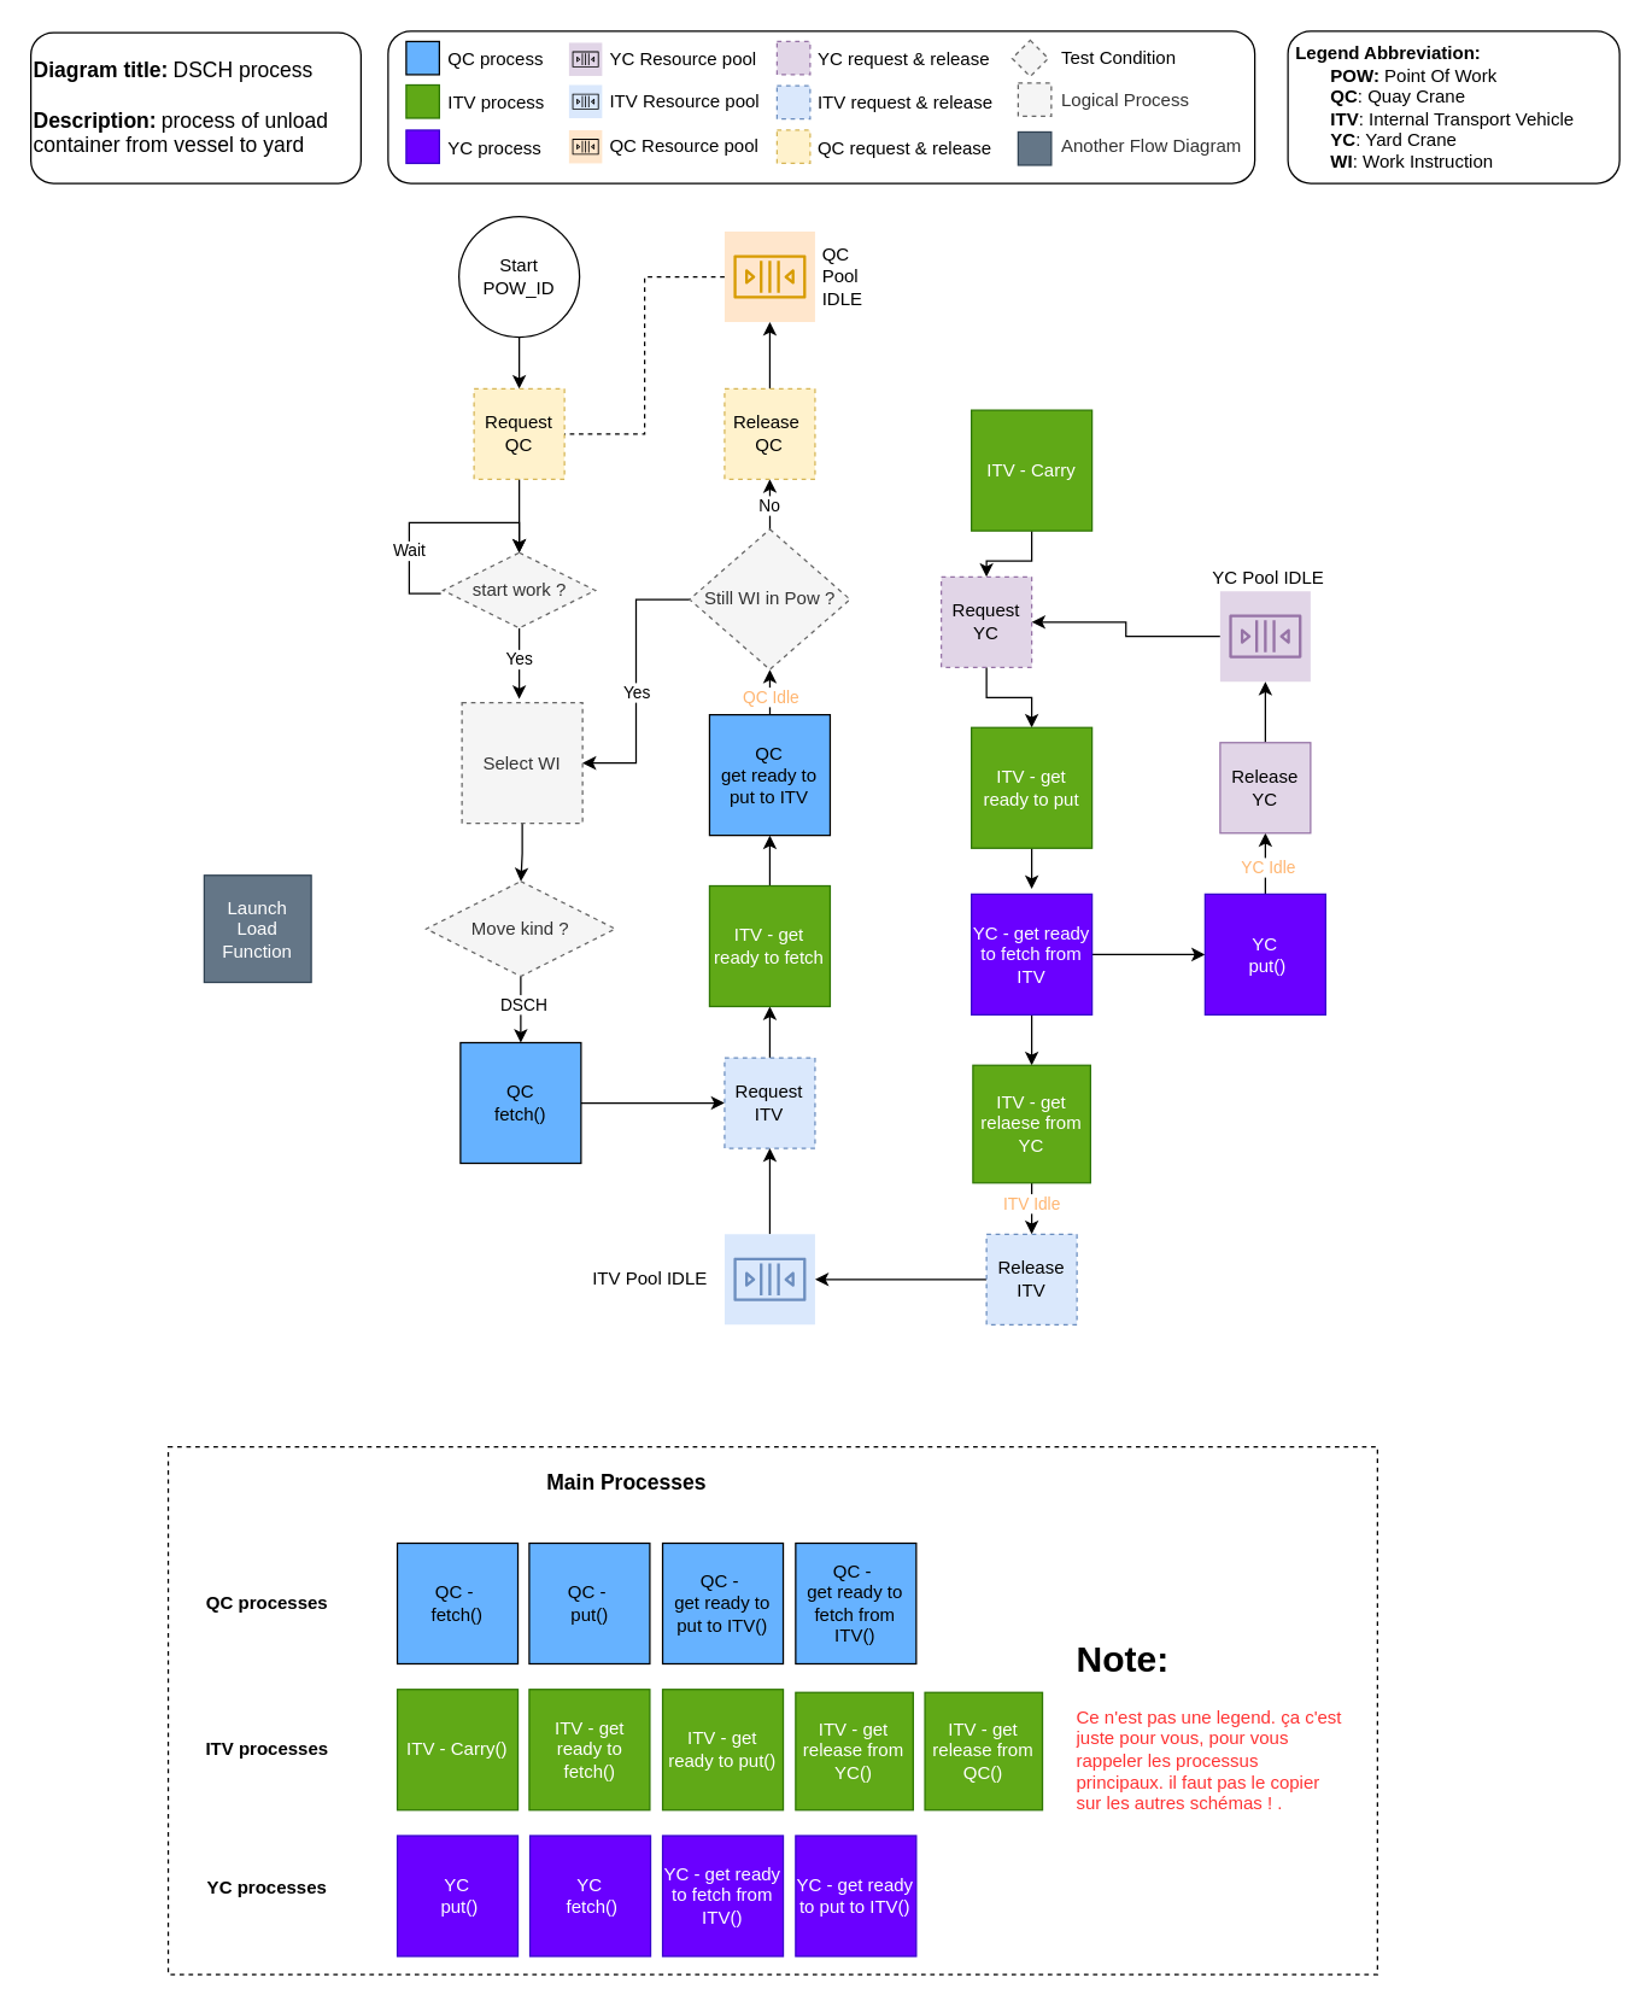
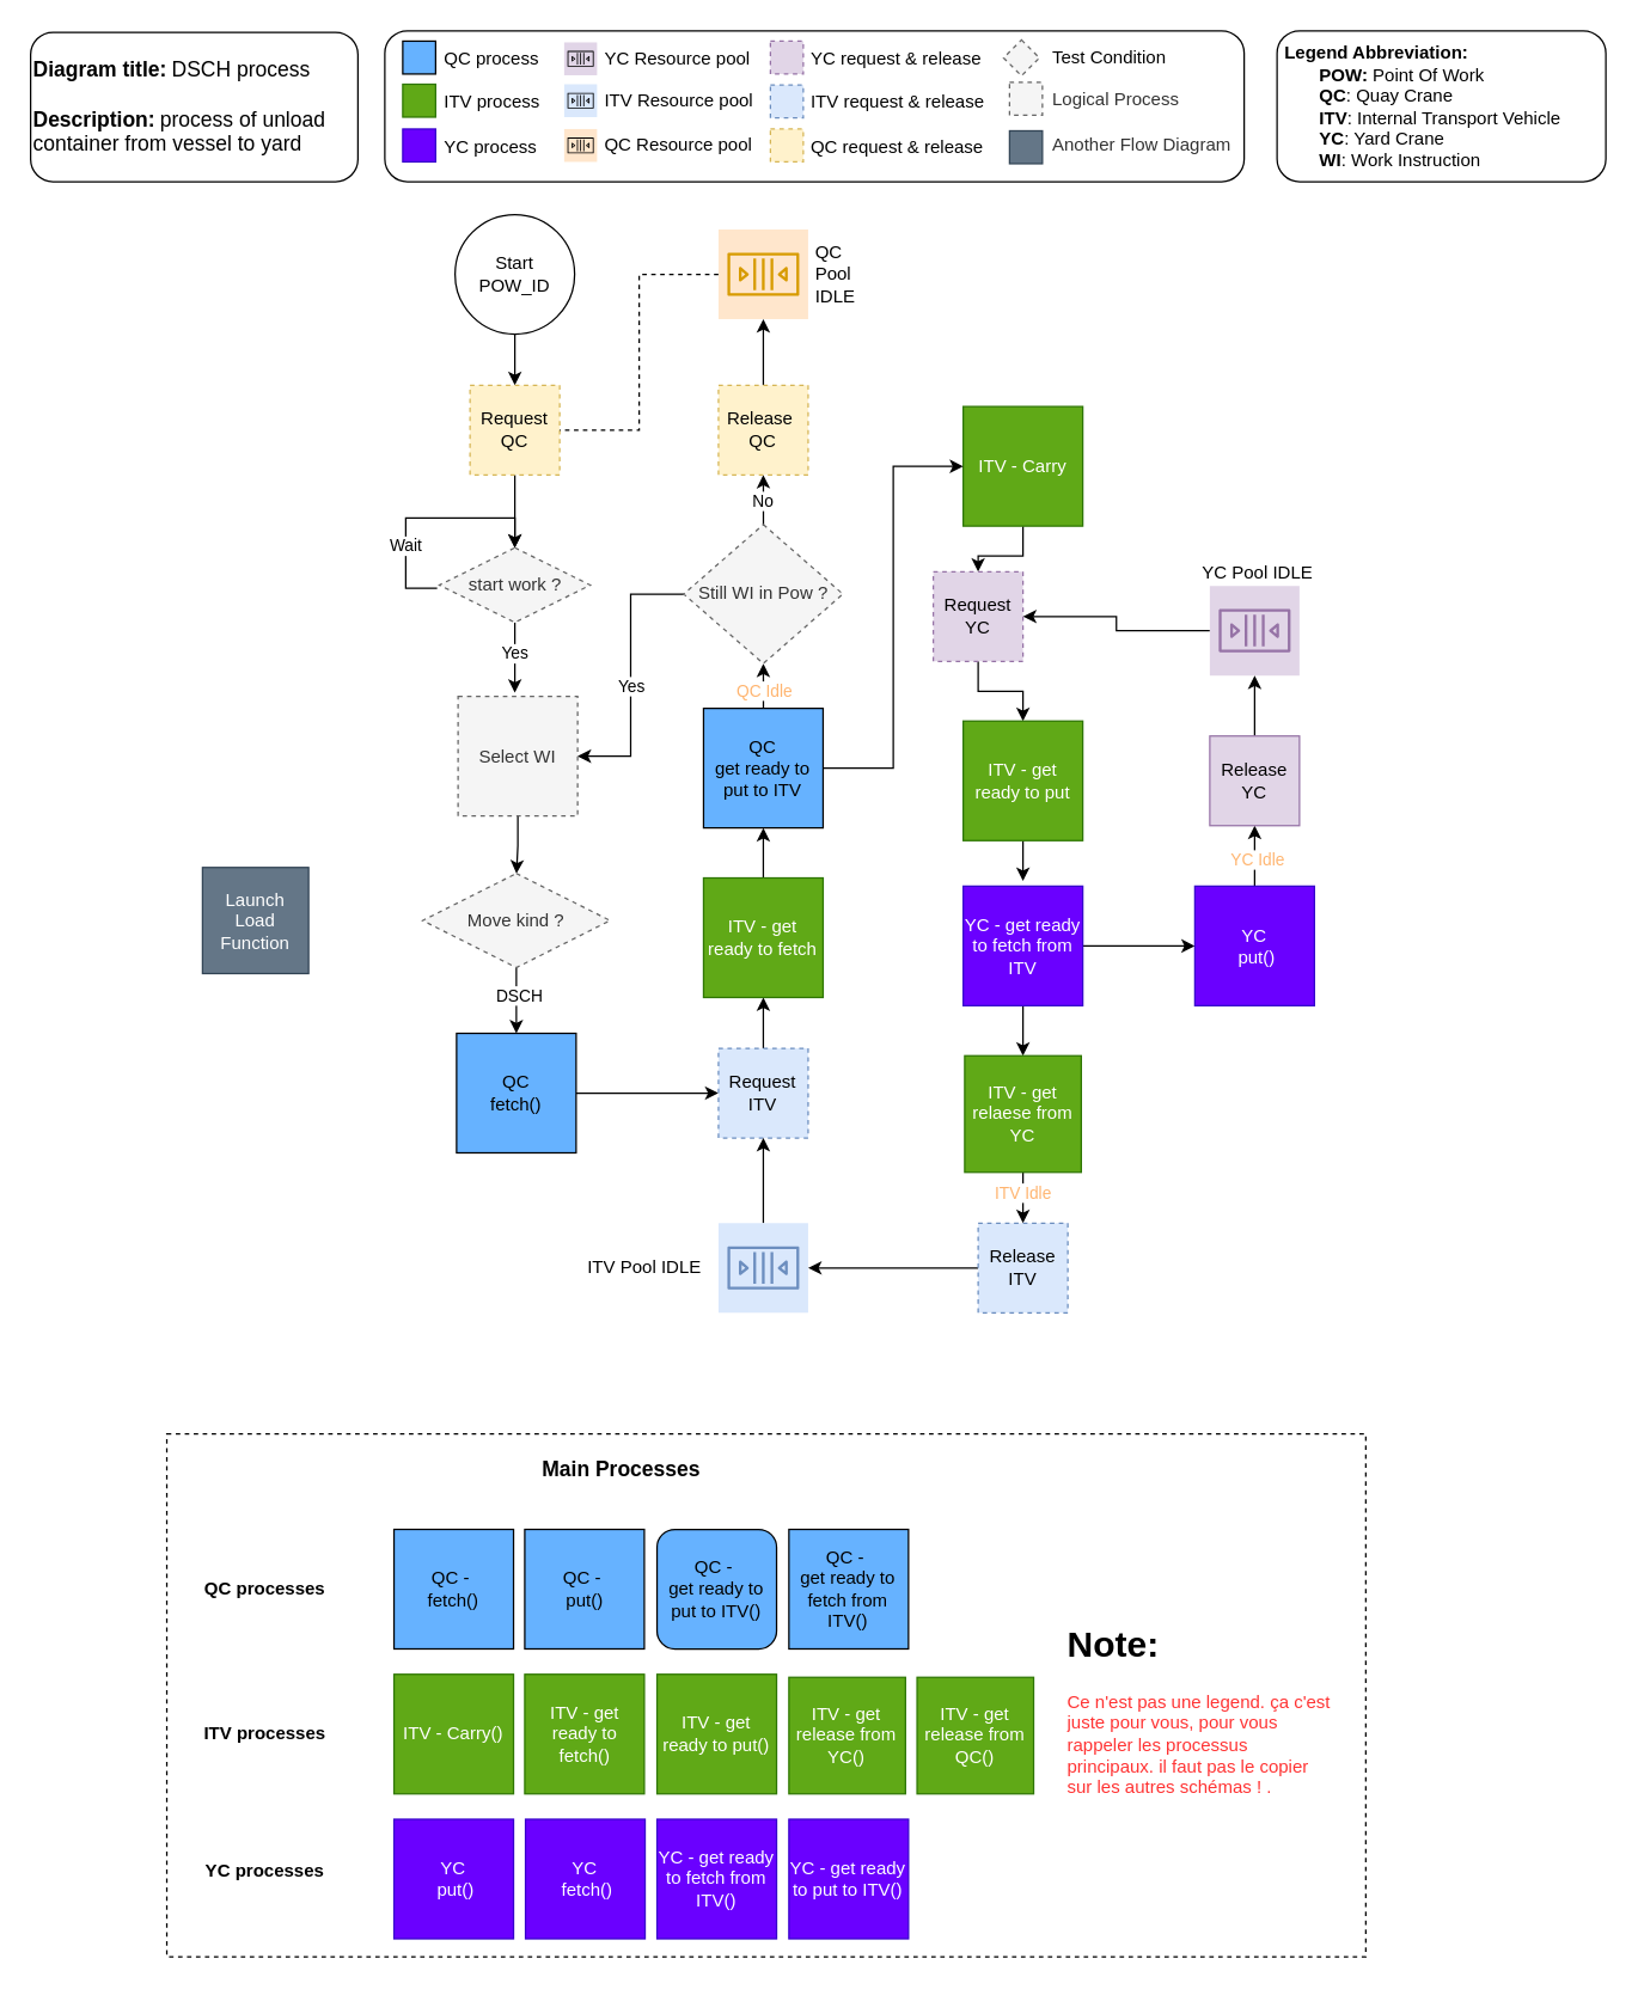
+ <mxCell id="38" style="edgeStyle=orthogonalEdgeStyle;rounded=0;orthogonalLoop=1;jettySize=auto;html=1;entryX=0;entryY=0.5;entryDx=0;entryDy=0;" edge="1" parent="1" source="39" target="20"><mxGeometry relative="1" as="geometry"><mxPoint x="584" y="505.5" as="targetPoint" /></mxGeometry></mxCell>
- <mxCell id="88" value="QC -&amp;nbsp;&lt;br&gt;get ready to put to ITV()" style="whiteSpace=wrap;html=1;aspect=fixed;fillColor=#66B2FF;" vertex="1" parent="1"><mxGeometry x="439.13" y="1023" width="80" height="80" as="geometry" /></mxCell>
+ <mxCell id="88" value="QC -&amp;nbsp;&lt;br&gt;get ready to put to ITV()" style="whiteSpace=wrap;html=1;aspect=fixed;fillColor=#66B2FF;rounded=1;" vertex="1" parent="1"><mxGeometry x="439.13" y="1023" width="80" height="80" as="geometry" /></mxCell>
